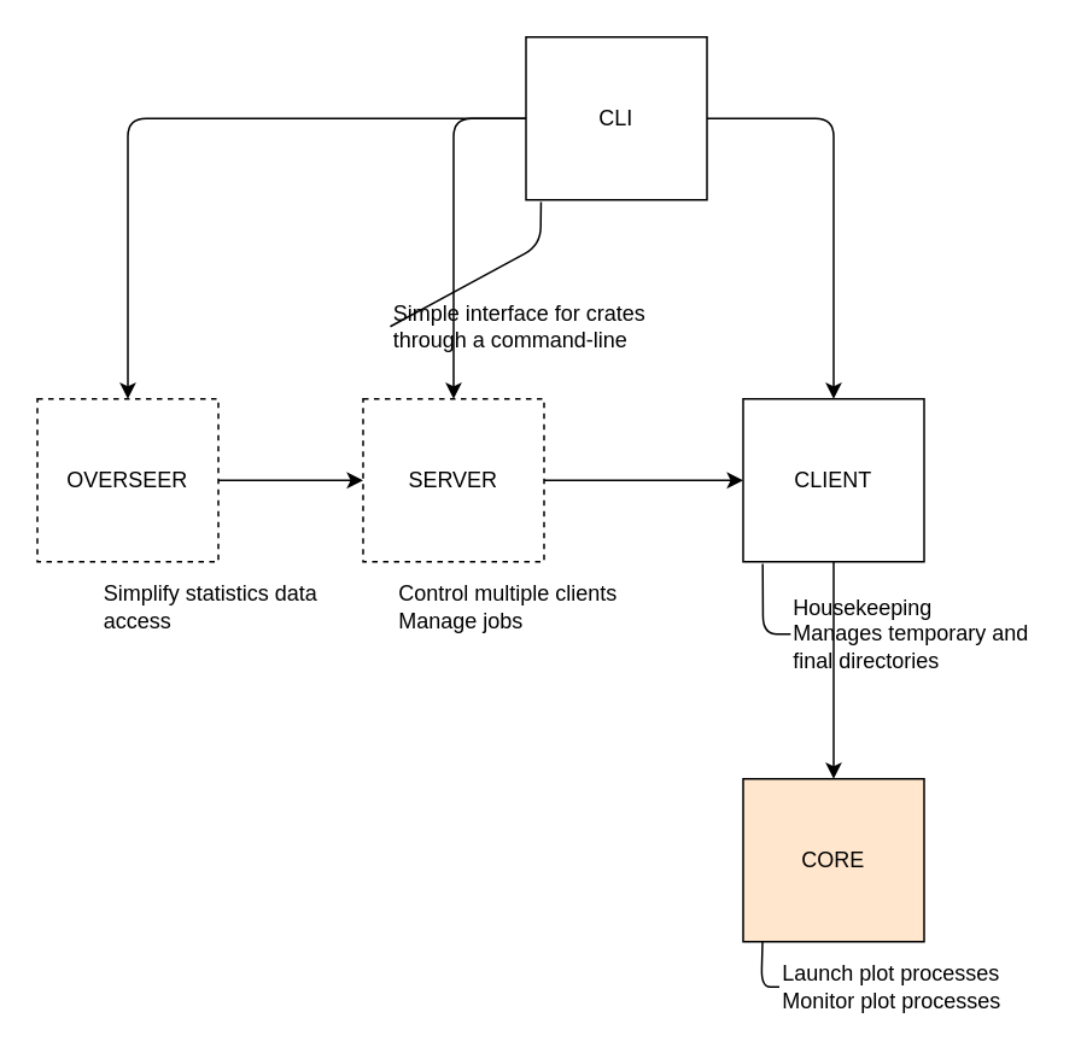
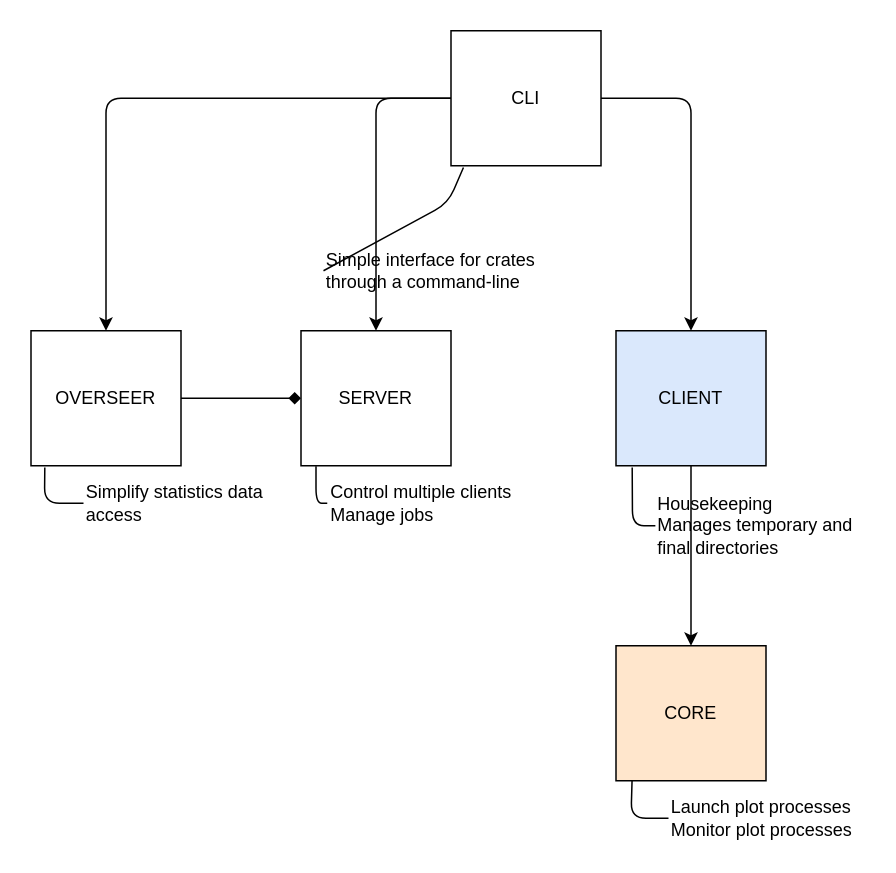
- <mxCell id="5" value="CLI" style="rounded=0;whiteSpace=wrap;html=1;" parent="1" vertex="1"><mxGeometry x="290" y="20" width="100" height="90" as="geometry" /></mxCell>
+ <mxCell id="5" value="CLI" style="rounded=0;whiteSpace=wrap;html=1;" parent="1" vertex="1"><mxGeometry x="300" y="20" width="100" height="90" as="geometry" /></mxCell>
- <mxCell id="10" value="OVERSEER" style="rounded=0;whiteSpace=wrap;html=1;dashed=1;" vertex="1" parent="1"><mxGeometry x="20" y="220" width="100" height="90" as="geometry" /></mxCell>
+ <mxCell id="10" value="OVERSEER" style="rounded=0;whiteSpace=wrap;html=1;" vertex="1" parent="1"><mxGeometry x="20" y="220" width="100" height="90" as="geometry" /></mxCell>
- <mxCell id="17" value="" style="endArrow=classic;html=1;exitX=1;exitY=0.5;exitDx=0;exitDy=0;entryX=0;entryY=0.5;entryDx=0;entryDy=0;" edge="1" parent="1" source="10" target="8"><mxGeometry width="50" height="50" relative="1" as="geometry"><mxPoint x="420" y="380" as="sourcePoint" /><mxPoint x="470" y="330" as="targetPoint" /></mxGeometry></mxCell>
+ <mxCell id="17" value="" style="endArrow=diamond;html=1;exitX=1;exitY=0.5;exitDx=0;exitDy=0;entryX=0;entryY=0.5;entryDx=0;entryDy=0;" edge="1" parent="1" source="10" target="8"><mxGeometry width="50" height="50" relative="1" as="geometry"><mxPoint x="420" y="380" as="sourcePoint" /><mxPoint x="470" y="330" as="targetPoint" /></mxGeometry></mxCell>
- <mxCell id="8" value="SERVER" style="rounded=0;whiteSpace=wrap;html=1;dashed=1;" vertex="1" parent="1"><mxGeometry x="200" y="220" width="100" height="90" as="geometry" /></mxCell>
+ <mxCell id="8" value="SERVER" style="rounded=0;whiteSpace=wrap;html=1;" vertex="1" parent="1"><mxGeometry x="200" y="220" width="100" height="90" as="geometry" /></mxCell>
- <mxCell id="18" value="" style="endArrow=classic;html=1;exitX=1;exitY=0.5;exitDx=0;exitDy=0;entryX=0;entryY=0.5;entryDx=0;entryDy=0;" edge="1" parent="1" source="8" target="9"><mxGeometry width="50" height="50" relative="1" as="geometry"><mxPoint x="420" y="380" as="sourcePoint" /><mxPoint x="470" y="330" as="targetPoint" /></mxGeometry></mxCell>
- <mxCell id="9" value="CLIENT" style="rounded=0;whiteSpace=wrap;html=1;" vertex="1" parent="1"><mxGeometry x="410" y="220" width="100" height="90" as="geometry" /></mxCell>
+ <mxCell id="9" value="CLIENT" style="rounded=0;whiteSpace=wrap;html=1;fillColor=#dae8fc;" vertex="1" parent="1"><mxGeometry x="410" y="220" width="100" height="90" as="geometry" /></mxCell>
+ <mxCell id="12" value="" style="endArrow=none;html=1;exitX=0.1;exitY=1.004;exitDx=0;exitDy=0;exitPerimeter=0;entryX=0;entryY=0.5;entryDx=0;entryDy=0;" edge="1" parent="1" source="8" target="11"><mxGeometry width="50" height="50" relative="1" as="geometry"><mxPoint x="360" y="310" as="sourcePoint" /><mxPoint x="410" y="260" as="targetPoint" /><Array as="points"><mxPoint x="210" y="335" /></Array></mxGeometry></mxCell>
+ <mxCell id="16" value="" style="endArrow=none;html=1;exitX=0.092;exitY=1.013;exitDx=0;exitDy=0;exitPerimeter=0;entryX=0;entryY=0.5;entryDx=0;entryDy=0;" edge="1" parent="1" source="10" target="15"><mxGeometry width="50" height="50" relative="1" as="geometry"><mxPoint x="420" y="380" as="sourcePoint" /><mxPoint x="470" y="330" as="targetPoint" /><Array as="points"><mxPoint x="29" y="335" /></Array></mxGeometry></mxCell>
- <mxCell id="3" value="&lt;div&gt;Launch plot processes&lt;/div&gt;&lt;div&gt;Monitor plot processes&lt;br&gt;&lt;/div&gt;" style="text;html=1;strokeColor=none;fillColor=none;align=left;verticalAlign=middle;whiteSpace=wrap;rounded=0;" parent="1" vertex="1"><mxGeometry x="430" y="530" width="145" height="30" as="geometry" /></mxCell>
+ <mxCell id="3" value="&lt;div&gt;Launch plot processes&lt;/div&gt;&lt;div&gt;Monitor plot processes&lt;br&gt;&lt;/div&gt;" style="text;html=1;strokeColor=none;fillColor=none;align=left;verticalAlign=middle;whiteSpace=wrap;rounded=0;" parent="1" vertex="1"><mxGeometry x="445" y="530" width="145" height="30" as="geometry" /></mxCell>
